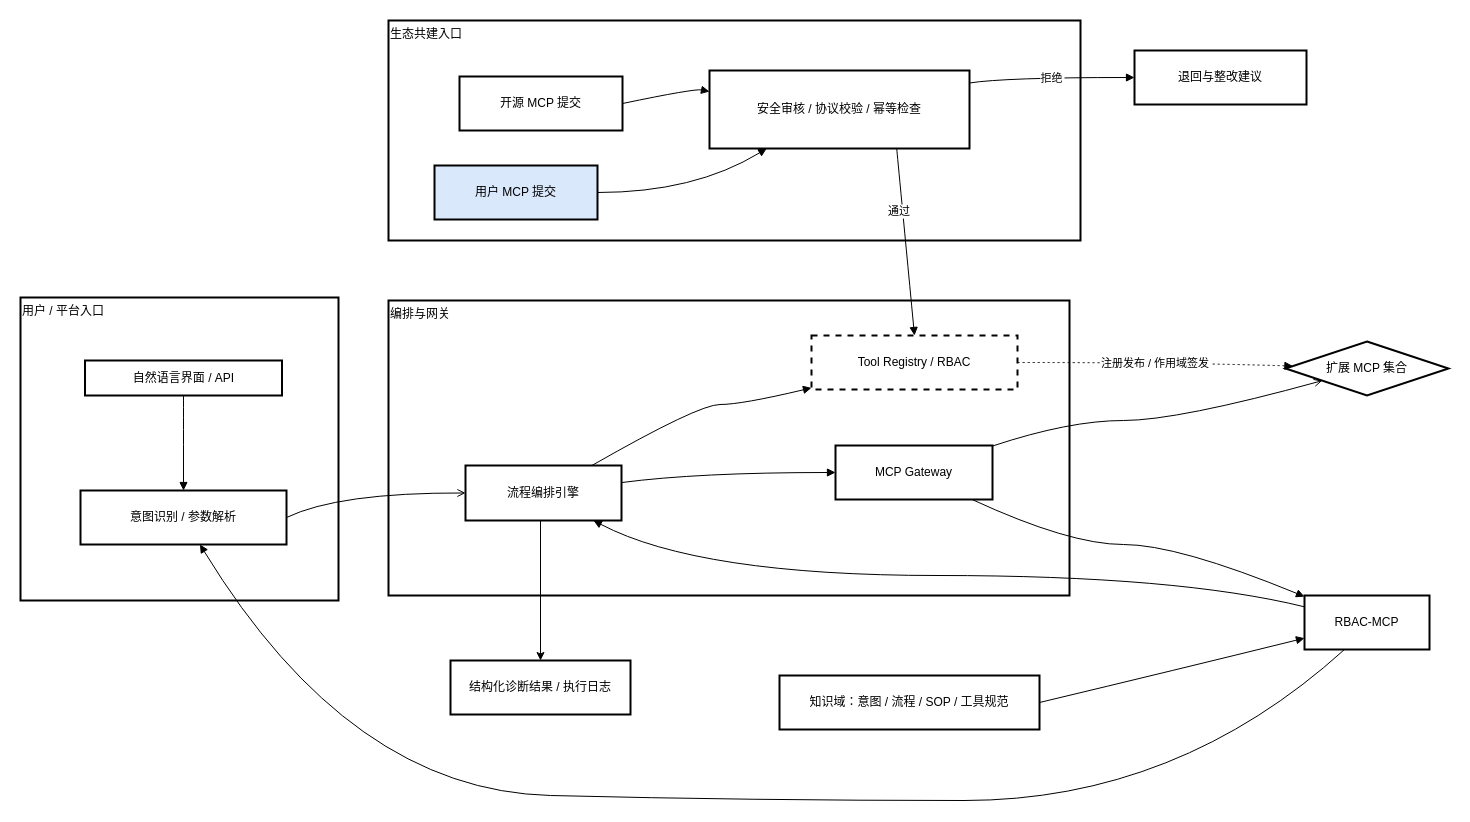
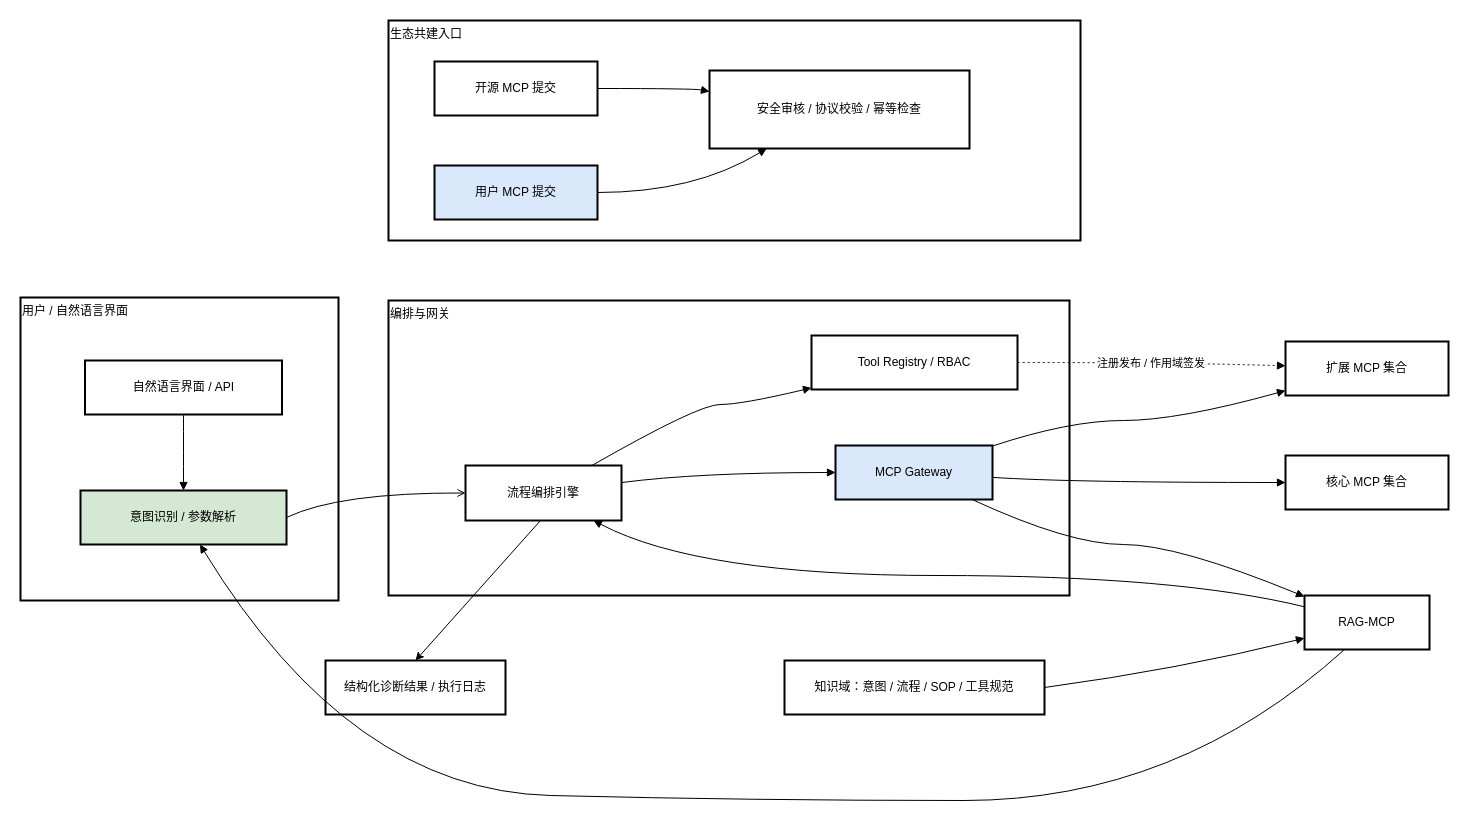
- <mxCell id="30" value="拒绝" style="curved=1;startArrow=none;endArrow=block;exitX=1;exitY=0.16;entryX=0;entryY=0.5;rounded=0;" edge="1" parent="1" source="15" target="16"><mxGeometry relative="1" as="geometry"><Array as="points"><mxPoint x="1004" y="77" /></Array></mxGeometry></mxCell>
- <mxCell id="16" value="退回与整改建议" style="whiteSpace=wrap;strokeWidth=2;" vertex="1" parent="1"><mxGeometry x="1134" y="50" width="172" height="54" as="geometry" /></mxCell>
- <mxCell id="13" value="开源 MCP 提交" style="whiteSpace=wrap;strokeWidth=2;" vertex="1" parent="1"><mxGeometry x="459" y="76" width="163" height="54" as="geometry" /></mxCell>
+ <mxCell id="13" value="开源 MCP 提交" style="whiteSpace=wrap;strokeWidth=2;" vertex="1" parent="1"><mxGeometry x="434" y="61" width="163" height="54" as="geometry" /></mxCell>
- <mxCell id="31" value="通过" style="curved=1;startArrow=none;endArrow=block;exitX=0.72;exitY=1;entryX=0.5;entryY=0;rounded=0;entryDx=0;entryDy=0;" edge="1" parent="1" source="15" target="7"><mxGeometry x="-0.338" y="-3" relative="1" as="geometry"><Array as="points" /><mxPoint as="offset" /></mxGeometry></mxCell>
- <mxCell id="4" value="用户 / 平台入口" style="whiteSpace=wrap;strokeWidth=2;verticalAlign=top;align=left;" vertex="1" parent="1"><mxGeometry x="20" y="297" width="318" height="303" as="geometry" /></mxCell>
+ <mxCell id="4" value="用户 / 自然语言界面" style="whiteSpace=wrap;strokeWidth=2;verticalAlign=top;align=left;" vertex="1" parent="1"><mxGeometry x="20" y="297" width="318" height="303" as="geometry" /></mxCell>
- <mxCell id="7" value="Tool Registry / RBAC" style="whiteSpace=wrap;strokeWidth=2;dashed=1;" vertex="1" parent="1"><mxGeometry x="811" y="335" width="206" height="54" as="geometry" /></mxCell>
+ <mxCell id="7" value="Tool Registry / RBAC" style="whiteSpace=wrap;strokeWidth=2;" vertex="1" parent="1"><mxGeometry x="811" y="335" width="206" height="54" as="geometry" /></mxCell>
- <mxCell id="11" value="扩展 MCP 集合" style="rhombus;whiteSpace=wrap;strokeWidth=2;" vertex="1" parent="1"><mxGeometry x="1285" y="341" width="163" height="54" as="geometry" /></mxCell>
+ <mxCell id="11" value="扩展 MCP 集合" style="whiteSpace=wrap;strokeWidth=2;" vertex="1" parent="1"><mxGeometry x="1285" y="341" width="163" height="54" as="geometry" /></mxCell>
- <mxCell id="5" value="自然语言界面 / API" style="whiteSpace=wrap;strokeWidth=2;" vertex="1" parent="1"><mxGeometry x="84.5" y="360" width="197" height="35" as="geometry" /></mxCell>
+ <mxCell id="5" value="自然语言界面 / API" style="whiteSpace=wrap;strokeWidth=2;" vertex="1" parent="1"><mxGeometry x="84.5" y="360" width="197" height="54" as="geometry" /></mxCell>
- <mxCell id="25" value="" style="curved=1;startArrow=none;endArrow=open;exitX=1;exitY=0.01;entryX=0;entryY=0.91;rounded=0;" edge="1" parent="1" source="8" target="11"><mxGeometry relative="1" as="geometry"><Array as="points"><mxPoint x="1069" y="420" /><mxPoint x="1177" y="420" /></Array></mxGeometry></mxCell>
+ <mxCell id="25" value="" style="curved=1;startArrow=none;endArrow=block;exitX=1;exitY=0.01;entryX=0;entryY=0.91;rounded=0;" edge="1" parent="1" source="8" target="11"><mxGeometry relative="1" as="geometry"><Array as="points"><mxPoint x="1069" y="420" /><mxPoint x="1177" y="420" /></Array></mxGeometry></mxCell>
- <mxCell id="8" value="MCP Gateway" style="whiteSpace=wrap;strokeWidth=2;" vertex="1" parent="1"><mxGeometry x="835" y="445" width="157" height="54" as="geometry" /></mxCell>
+ <mxCell id="8" value="MCP Gateway" style="whiteSpace=wrap;strokeWidth=2;fillColor=#dae8fc;" vertex="1" parent="1"><mxGeometry x="835" y="445" width="157" height="54" as="geometry" /></mxCell>
+ <mxCell id="26" value="" style="curved=1;startArrow=none;endArrow=block;exitX=1;exitY=0.59;entryX=0;entryY=0.5;rounded=0;" edge="1" parent="1" source="8" target="12"><mxGeometry relative="1" as="geometry"><Array as="points"><mxPoint x="1069" y="482" /></Array></mxGeometry></mxCell>
+ <mxCell id="12" value="核心 MCP 集合" style="whiteSpace=wrap;strokeWidth=2;" vertex="1" parent="1"><mxGeometry x="1285" y="455" width="163" height="54" as="geometry" /></mxCell>
- <mxCell id="6" value="意图识别 / 参数解析" style="whiteSpace=wrap;strokeWidth=2;" vertex="1" parent="1"><mxGeometry x="80" y="490" width="206" height="54" as="geometry" /></mxCell>
+ <mxCell id="6" value="意图识别 / 参数解析" style="whiteSpace=wrap;strokeWidth=2;fillColor=#d5e8d4;" vertex="1" parent="1"><mxGeometry x="80" y="490" width="206" height="54" as="geometry" /></mxCell>
- <mxCell id="10" value="RBAC-MCP" style="whiteSpace=wrap;strokeWidth=2;" vertex="1" parent="1"><mxGeometry x="1304" y="595" width="125" height="54" as="geometry" /></mxCell>
+ <mxCell id="10" value="RAG-MCP" style="whiteSpace=wrap;strokeWidth=2;" vertex="1" parent="1"><mxGeometry x="1304" y="595" width="125" height="54" as="geometry" /></mxCell>
- <mxCell id="18" value="结构化诊断结果 / 执行日志" style="whiteSpace=wrap;strokeWidth=2;" vertex="1" parent="1"><mxGeometry x="450" y="660" width="180" height="54" as="geometry" /></mxCell>
+ <mxCell id="18" value="结构化诊断结果 / 执行日志" style="whiteSpace=wrap;strokeWidth=2;" vertex="1" parent="1"><mxGeometry x="325" y="660" width="180" height="54" as="geometry" /></mxCell>
- <mxCell id="17" value="知识域：意图 / 流程 / SOP / 工具规范" style="whiteSpace=wrap;strokeWidth=2;" vertex="1" parent="1"><mxGeometry x="779" y="675" width="260" height="54" as="geometry" /></mxCell>
+ <mxCell id="17" value="知识域：意图 / 流程 / SOP / 工具规范" style="whiteSpace=wrap;strokeWidth=2;" vertex="1" parent="1"><mxGeometry x="784" y="660" width="260" height="54" as="geometry" /></mxCell>
